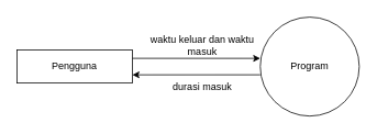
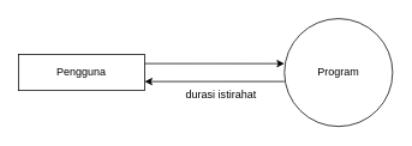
- <mxCell id="6" value="waktu keluar dan waktu masuk" style="text;html=1;align=center;verticalAlign=middle;whiteSpace=wrap;rounded=0;" vertex="1" parent="1"><mxGeometry x="175" y="40" width="140" height="30" as="geometry" /></mxCell>
- <mxCell id="7" value="durasi masuk" style="text;html=1;align=center;verticalAlign=middle;whiteSpace=wrap;rounded=0;" vertex="1" parent="1"><mxGeometry x="175" y="90" width="140" height="30" as="geometry" /></mxCell>
+ <mxCell id="7" value="durasi istirahat" style="text;html=1;align=center;verticalAlign=middle;whiteSpace=wrap;rounded=0;" vertex="1" parent="1"><mxGeometry x="175" y="90" width="140" height="30" as="geometry" /></mxCell>
